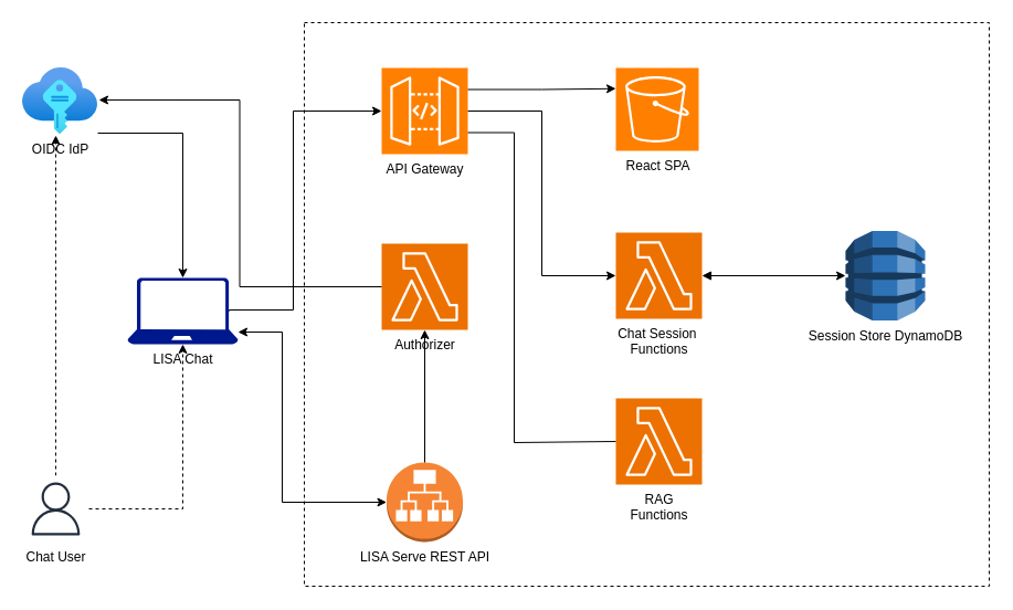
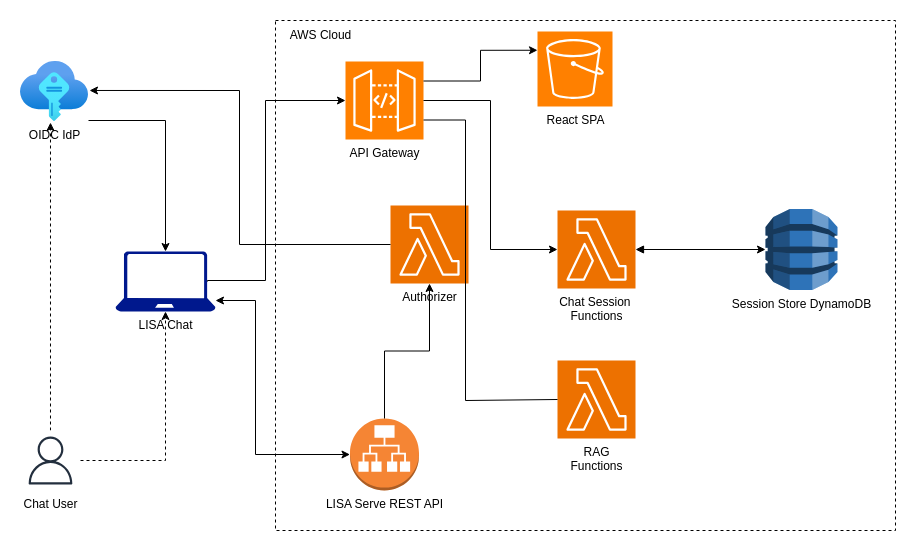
+ <mxCell id="5" value="AWS Cloud" style="text;html=1;align=center;verticalAlign=middle;resizable=0;points=[];autosize=1;strokeColor=none;fillColor=none;" parent="1" vertex="1"><mxGeometry x="275" y="20" width="90" height="30" as="geometry" /></mxCell>
- <mxCell id="7" value="React SPA" style="sketch=0;points=[[0,0,0],[0.25,0,0],[0.5,0,0],[0.75,0,0],[1,0,0],[0,1,0],[0.25,1,0],[0.5,1,0],[0.75,1,0],[1,1,0],[0,0.25,0],[0,0.5,0],[0,0.75,0],[1,0.25,0],[1,0.5,0],[1,0.75,0]];outlineConnect=0;fontColor=#000000;gradientColor=none;gradientDirection=north;fillColor=#ff8000;strokeColor=#ffffff;dashed=0;verticalLabelPosition=bottom;verticalAlign=top;align=center;html=1;fontSize=12;fontStyle=0;aspect=fixed;shape=mxgraph.aws4.resourceIcon;resIcon=mxgraph.aws4.s3;" parent="1" vertex="1"><mxGeometry x="557" y="61" width="75" height="75" as="geometry" /></mxCell>
+ <mxCell id="7" value="React SPA" style="sketch=0;points=[[0,0,0],[0.25,0,0],[0.5,0,0],[0.75,0,0],[1,0,0],[0,1,0],[0.25,1,0],[0.5,1,0],[0.75,1,0],[1,1,0],[0,0.25,0],[0,0.5,0],[0,0.75,0],[1,0.25,0],[1,0.5,0],[1,0.75,0]];outlineConnect=0;fontColor=#000000;gradientColor=none;gradientDirection=north;fillColor=#ff8000;strokeColor=#ffffff;dashed=0;verticalLabelPosition=bottom;verticalAlign=top;align=center;html=1;fontSize=12;fontStyle=0;aspect=fixed;shape=mxgraph.aws4.resourceIcon;resIcon=mxgraph.aws4.s3;" parent="1" vertex="1"><mxGeometry x="537" y="31" width="75" height="75" as="geometry" /></mxCell>
- <mxCell id="13" value="Authorizer" style="sketch=0;points=[[0,0,0],[0.25,0,0],[0.5,0,0],[0.75,0,0],[1,0,0],[0,1,0],[0.25,1,0],[0.5,1,0],[0.75,1,0],[1,1,0],[0,0.25,0],[0,0.5,0],[0,0.75,0],[1,0.25,0],[1,0.5,0],[1,0.75,0]];outlineConnect=0;fontColor=#000000;fillColor=#ED7100;strokeColor=#ffffff;dashed=0;verticalLabelPosition=bottom;verticalAlign=top;align=center;html=1;fontSize=12;fontStyle=0;aspect=fixed;shape=mxgraph.aws4.resourceIcon;resIcon=mxgraph.aws4.lambda;" parent="1" vertex="1"><mxGeometry x="345" y="220" width="78" height="78" as="geometry" /></mxCell>
+ <mxCell id="13" value="Authorizer" style="sketch=0;points=[[0,0,0],[0.25,0,0],[0.5,0,0],[0.75,0,0],[1,0,0],[0,1,0],[0.25,1,0],[0.5,1,0],[0.75,1,0],[1,1,0],[0,0.25,0],[0,0.5,0],[0,0.75,0],[1,0.25,0],[1,0.5,0],[1,0.75,0]];outlineConnect=0;fontColor=#000000;fillColor=#ED7100;strokeColor=#ffffff;dashed=0;verticalLabelPosition=bottom;verticalAlign=top;align=center;html=1;fontSize=12;fontStyle=0;aspect=fixed;shape=mxgraph.aws4.resourceIcon;resIcon=mxgraph.aws4.lambda;" parent="1" vertex="1"><mxGeometry x="390" y="205" width="78" height="78" as="geometry" /></mxCell>
